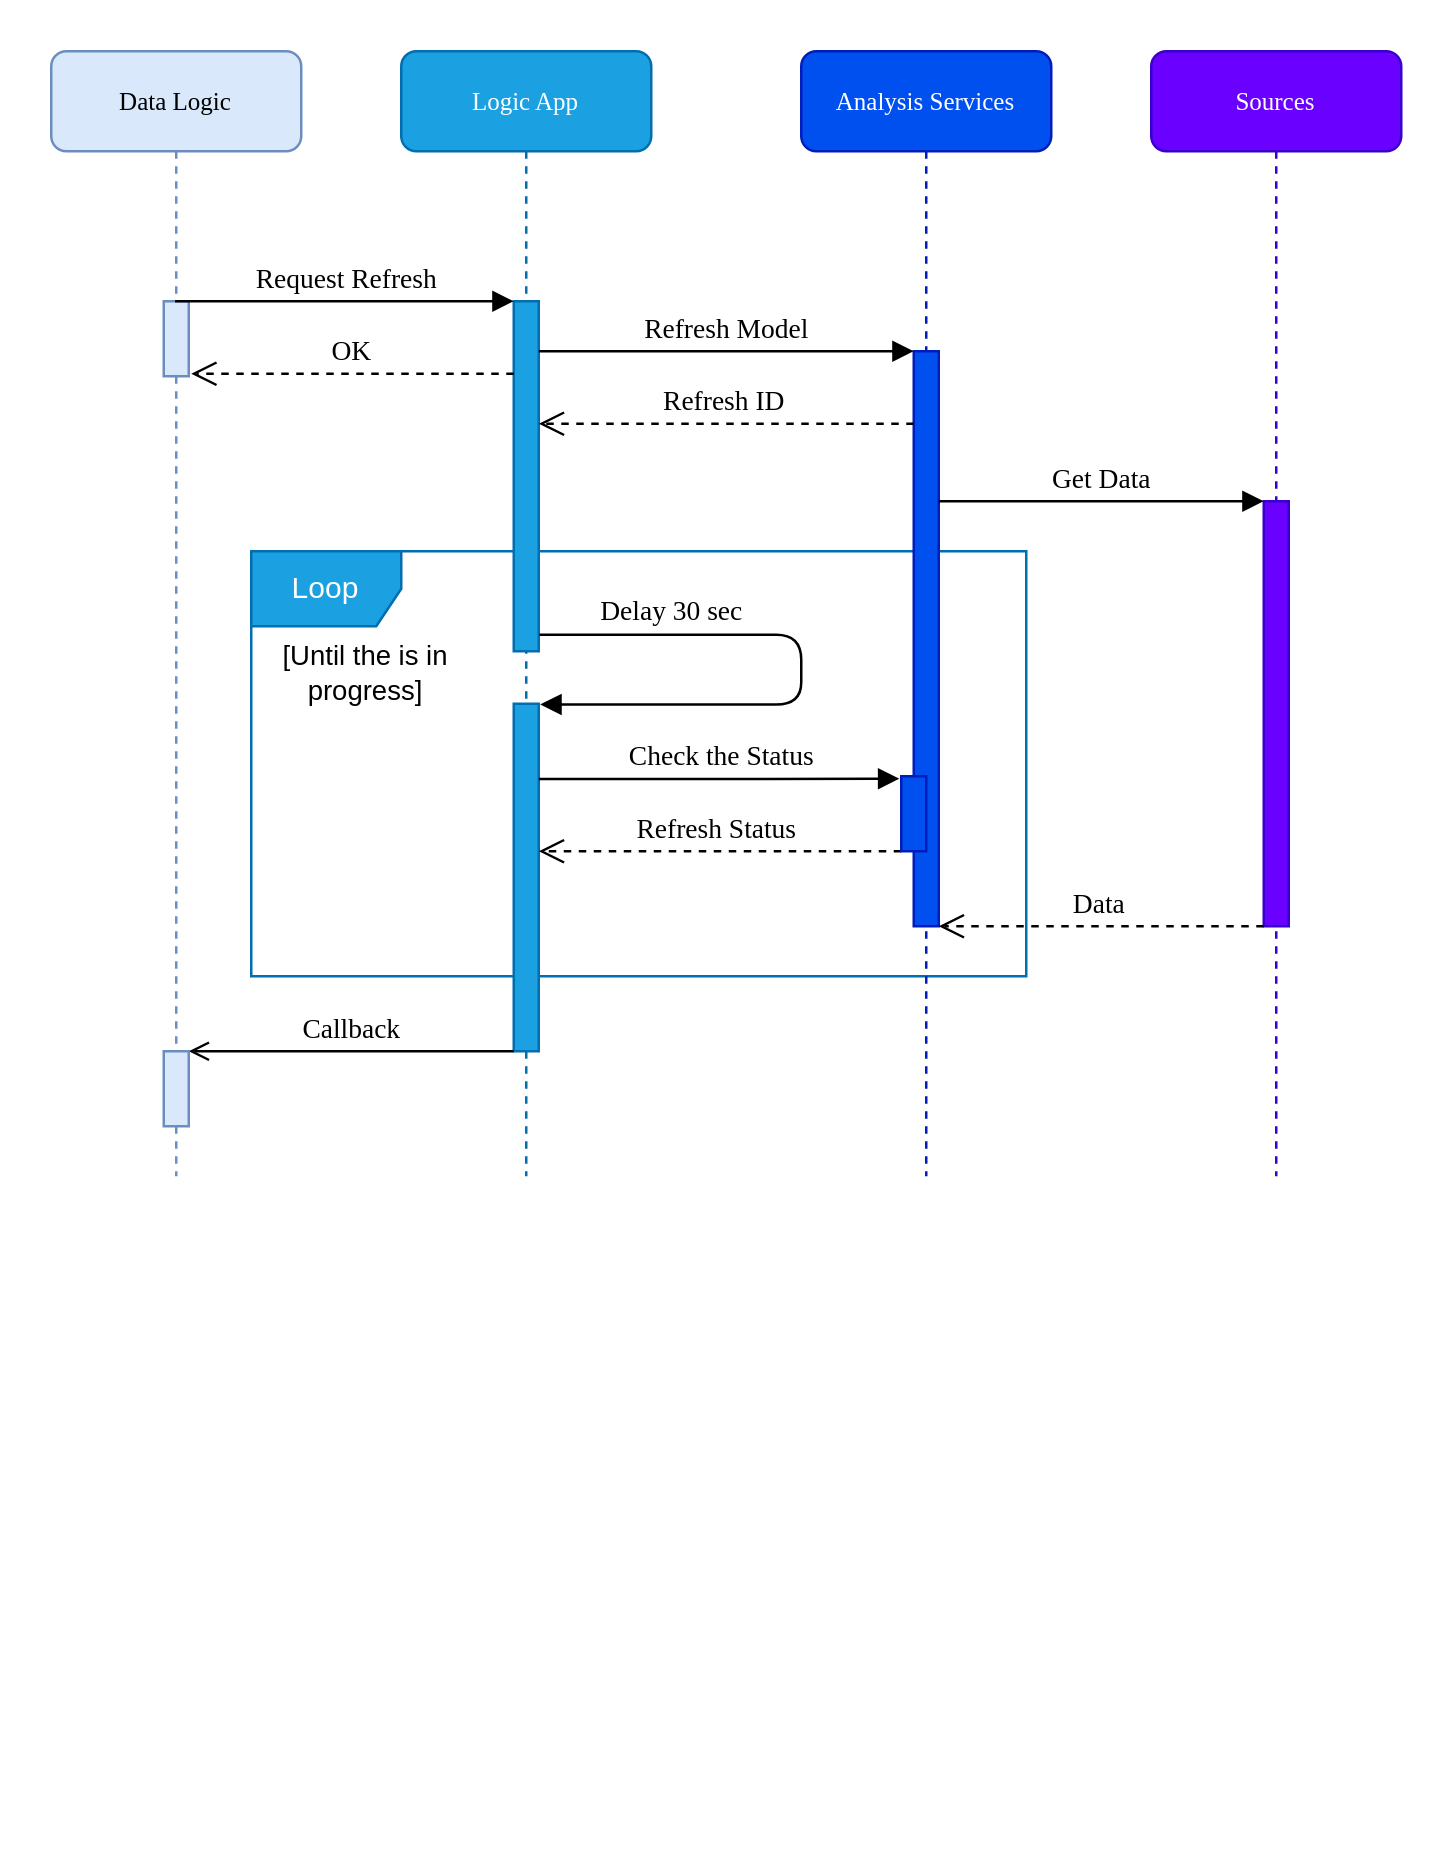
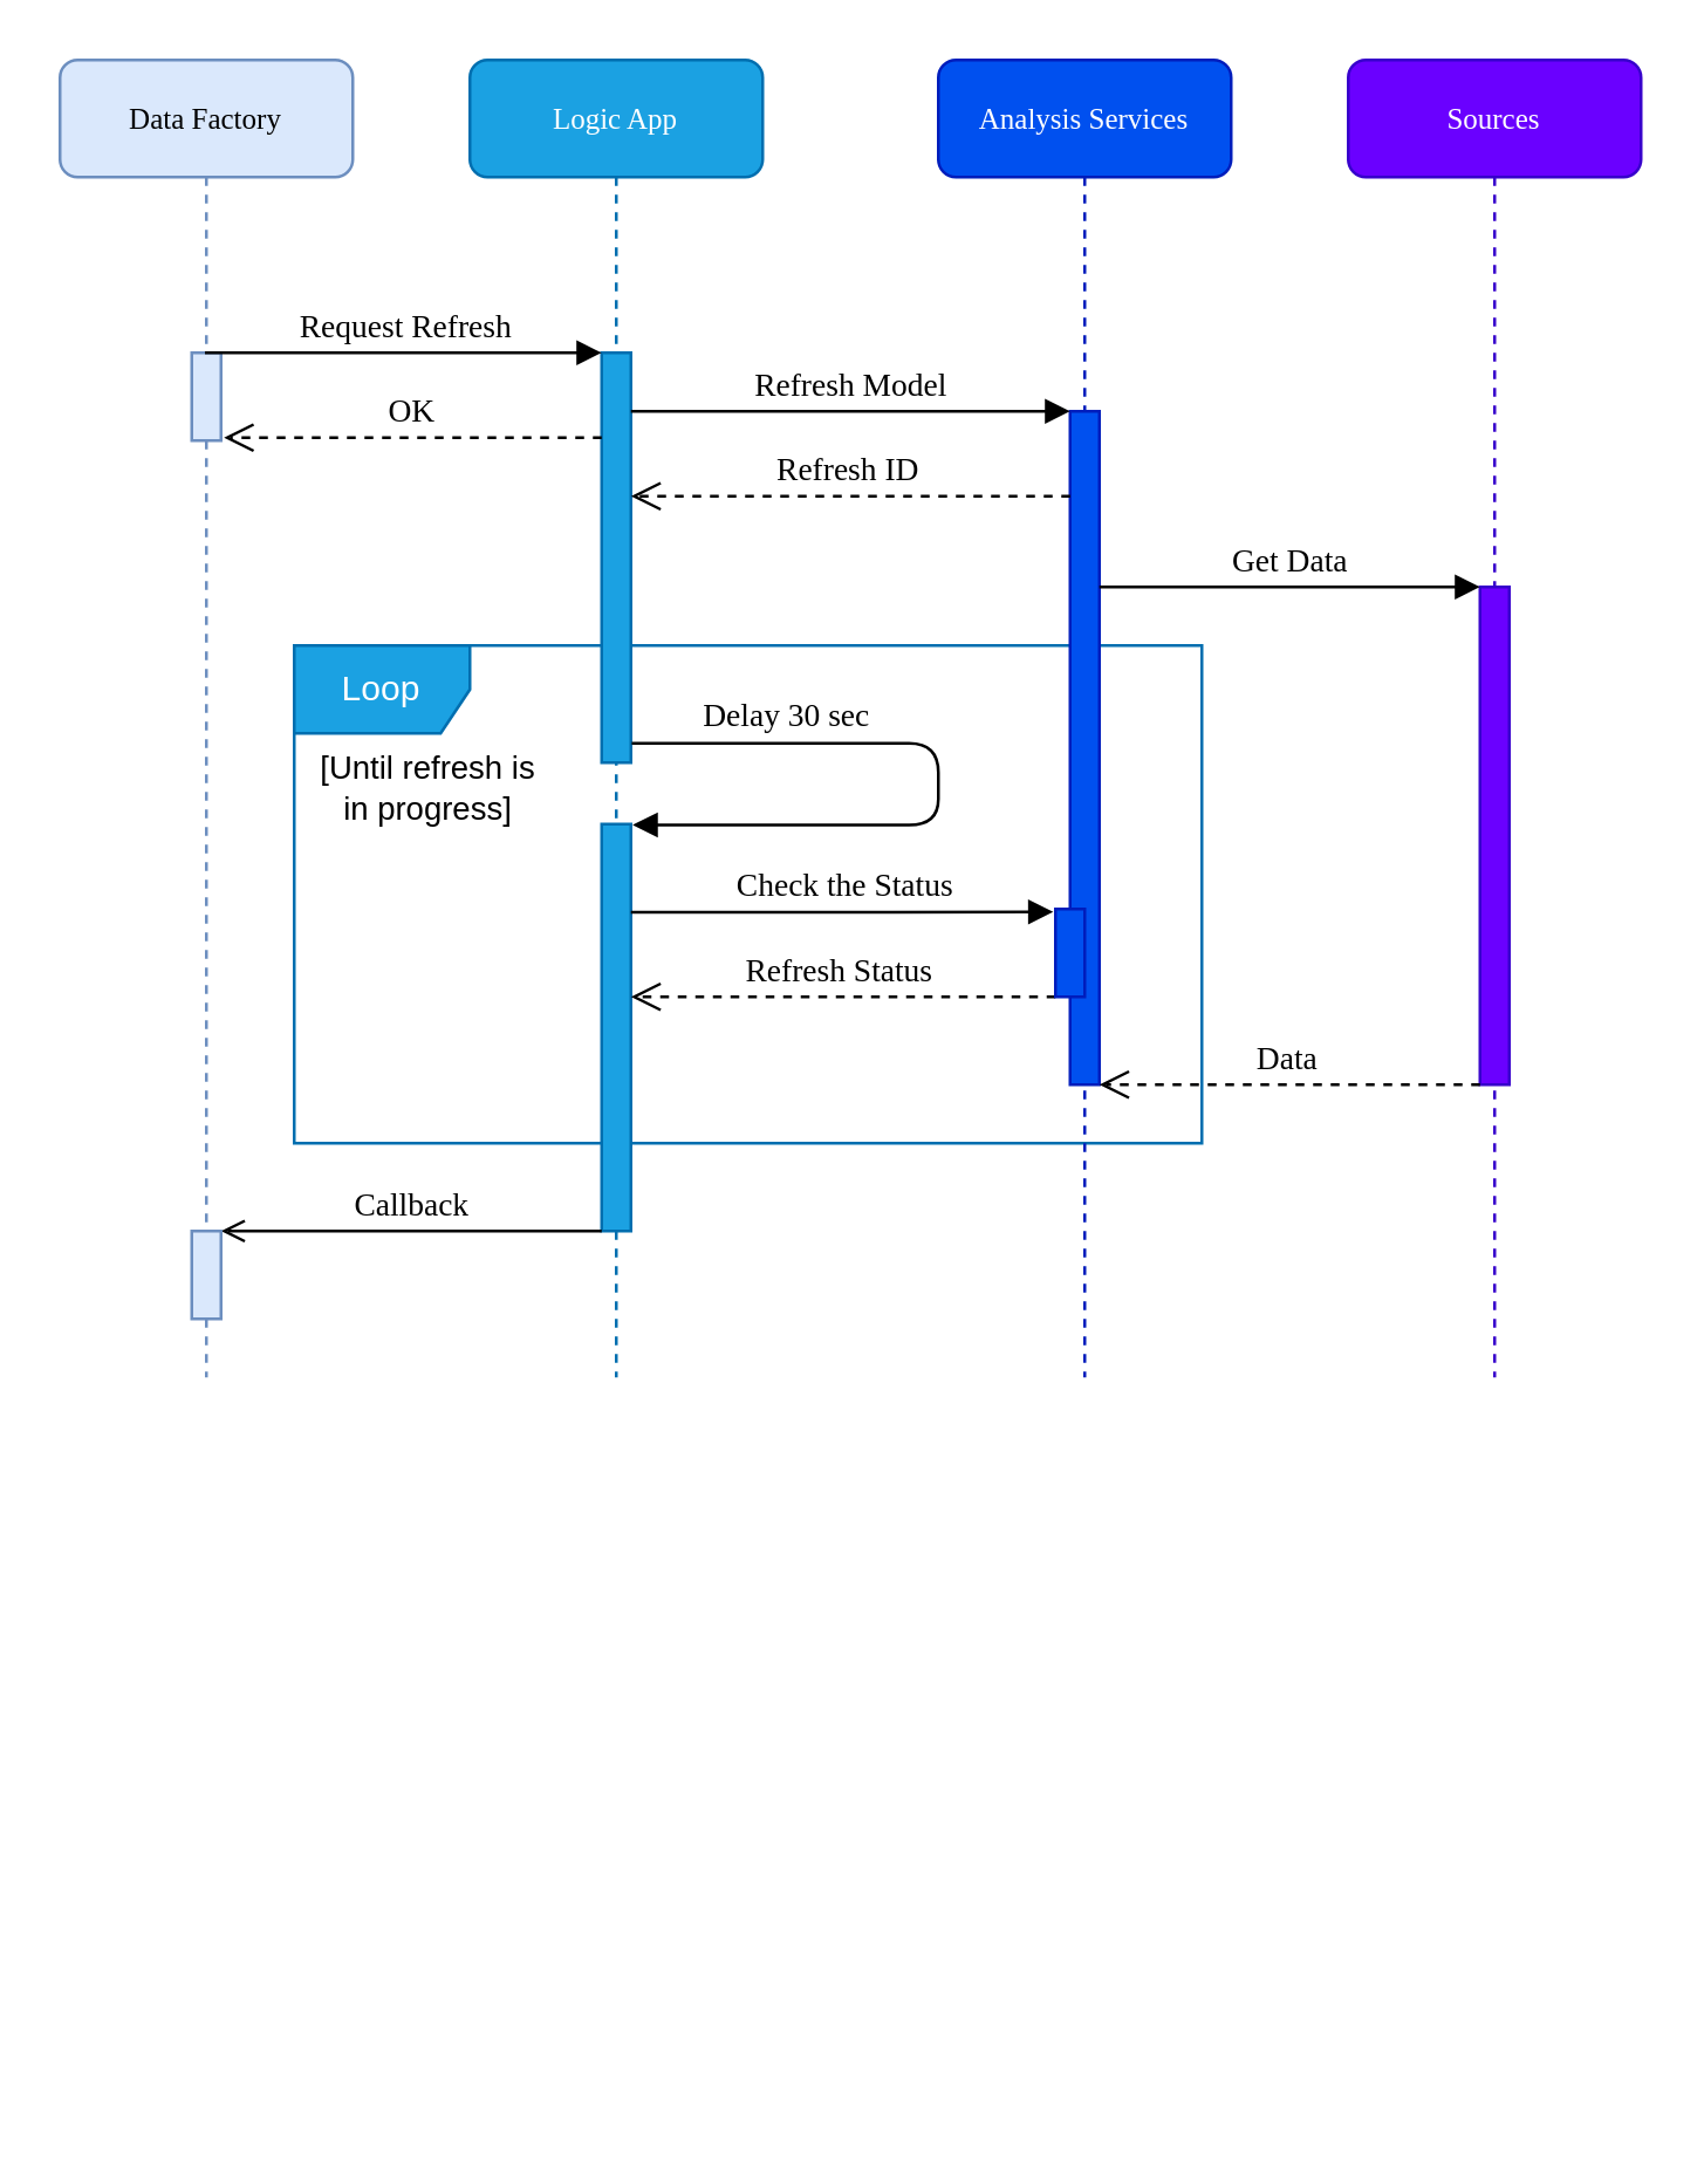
- <mxCell id="8" value="Data Logic" style="shape=umlLifeline;perimeter=lifelinePerimeter;whiteSpace=wrap;html=1;container=1;collapsible=0;recursiveResize=0;outlineConnect=0;rounded=1;shadow=0;comic=0;labelBackgroundColor=none;strokeWidth=1;fontFamily=Verdana;fontSize=10;align=center;fillColor=#dae8fc;strokeColor=#6c8ebf;" parent="1" vertex="1"><mxGeometry x="20" y="20" width="100" height="450" as="geometry" /></mxCell>
+ <mxCell id="8" value="Data Factory" style="shape=umlLifeline;perimeter=lifelinePerimeter;whiteSpace=wrap;html=1;container=1;collapsible=0;recursiveResize=0;outlineConnect=0;rounded=1;shadow=0;comic=0;labelBackgroundColor=none;strokeWidth=1;fontFamily=Verdana;fontSize=10;align=center;fillColor=#dae8fc;strokeColor=#6c8ebf;" parent="1" vertex="1"><mxGeometry x="20" y="20" width="100" height="450" as="geometry" /></mxCell>
- <mxCell id="24" value="[Until the is in progress]" style="text;html=1;strokeColor=none;fillColor=none;align=center;verticalAlign=middle;whiteSpace=wrap;rounded=0;fontSize=11;" vertex="1" parent="1"><mxGeometry x="106" y="254" width="80" height="30" as="geometry" /></mxCell>
+ <mxCell id="24" value="[Until refresh is in progress]" style="text;html=1;strokeColor=none;fillColor=none;align=center;verticalAlign=middle;whiteSpace=wrap;rounded=0;fontSize=11;" vertex="1" parent="1"><mxGeometry x="106" y="254" width="80" height="30" as="geometry" /></mxCell>
